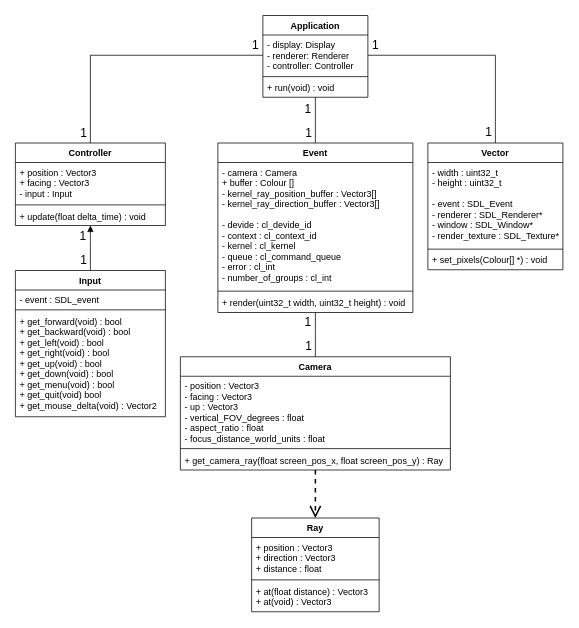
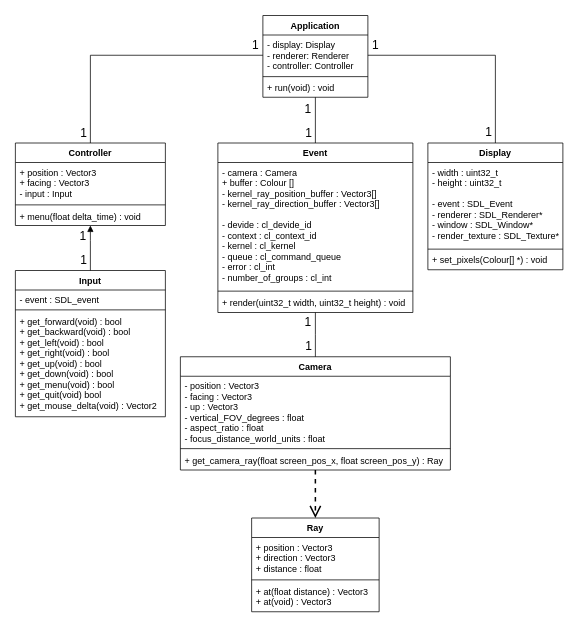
- <mxCell id="2" value="Vector" style="swimlane;fontStyle=1;align=center;verticalAlign=top;childLayout=stackLayout;horizontal=1;startSize=26;horizontalStack=0;resizeParent=1;resizeParentMax=0;resizeLast=0;collapsible=1;marginBottom=0;" vertex="1" parent="1"><mxGeometry x="570" y="190" width="180" height="169" as="geometry" /></mxCell>
+ <mxCell id="2" value="Display" style="swimlane;fontStyle=1;align=center;verticalAlign=top;childLayout=stackLayout;horizontal=1;startSize=26;horizontalStack=0;resizeParent=1;resizeParentMax=0;resizeLast=0;collapsible=1;marginBottom=0;" vertex="1" parent="1"><mxGeometry x="570" y="190" width="180" height="169" as="geometry" /></mxCell>
- <mxCell id="29" value="+ update(float delta_time) : void" style="text;strokeColor=none;fillColor=none;align=left;verticalAlign=top;spacingLeft=4;spacingRight=4;overflow=hidden;rotatable=0;points=[[0,0.5],[1,0.5]];portConstraint=eastwest;" vertex="1" parent="26"><mxGeometry y="85" width="200" height="25" as="geometry" /></mxCell>
+ <mxCell id="29" value="+ menu(float delta_time) : void" style="text;strokeColor=none;fillColor=none;align=left;verticalAlign=top;spacingLeft=4;spacingRight=4;overflow=hidden;rotatable=0;points=[[0,0.5],[1,0.5]];portConstraint=eastwest;" vertex="1" parent="26"><mxGeometry y="85" width="200" height="25" as="geometry" /></mxCell>
